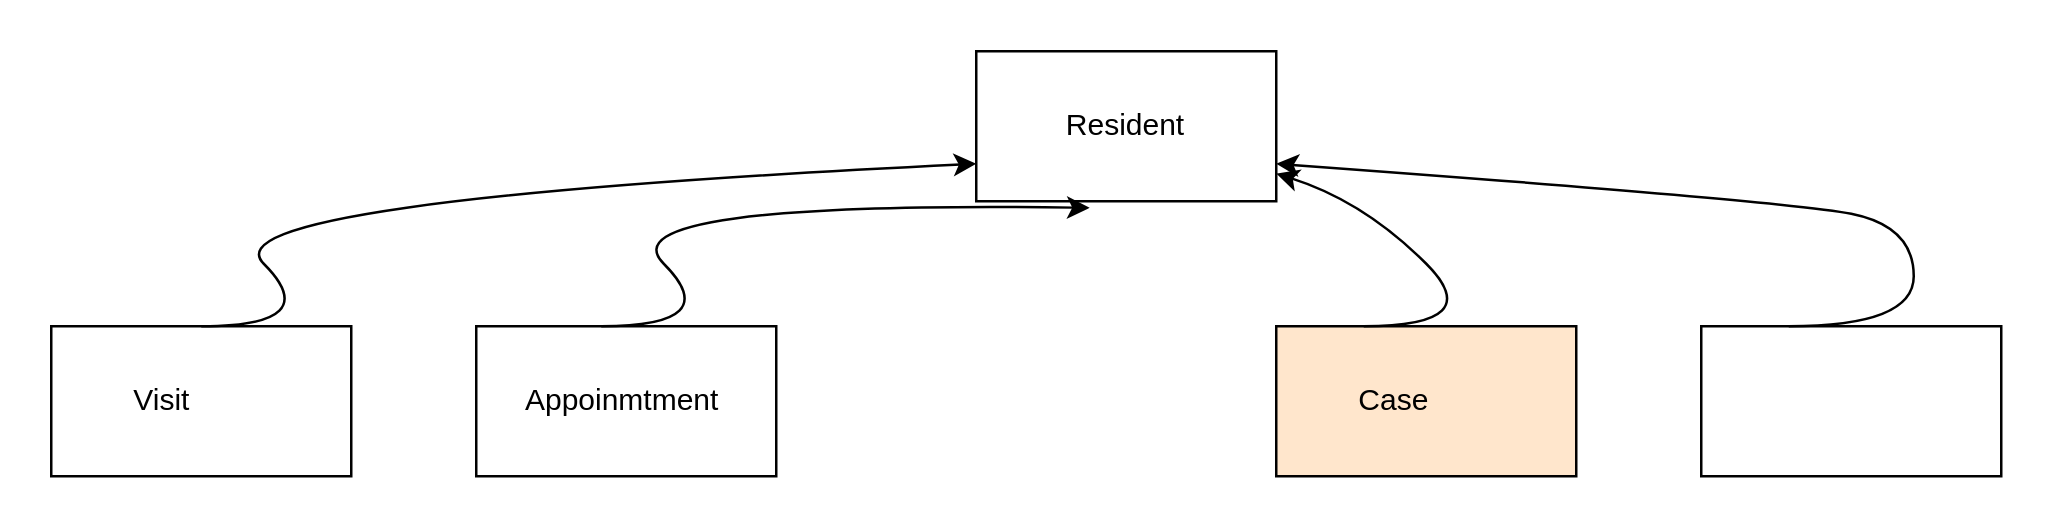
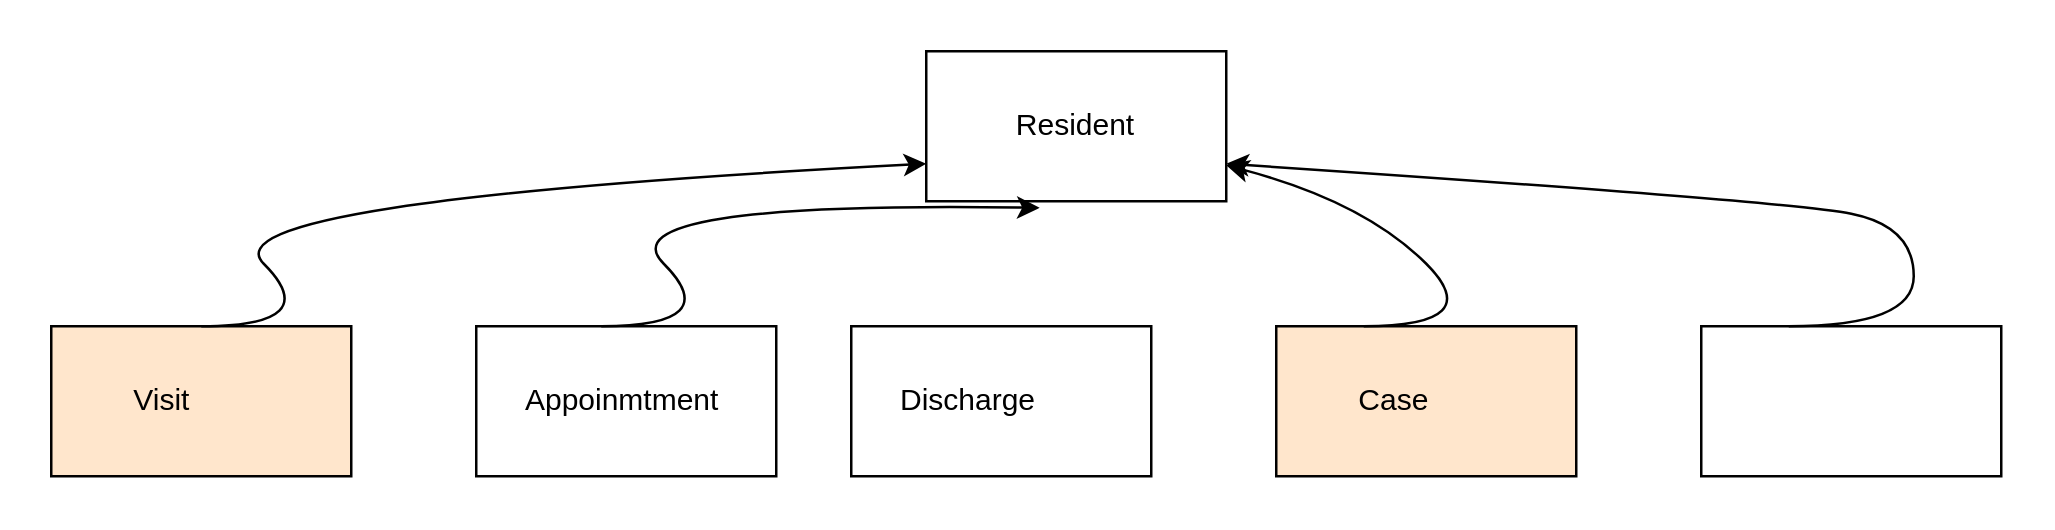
- <mxCell id="2" value="Resident&lt;br&gt;" style="rounded=0;whiteSpace=wrap;html=1;" parent="1" vertex="1"><mxGeometry x="390" y="20" width="120" height="60" as="geometry" /></mxCell>
+ <mxCell id="2" value="Resident&lt;br&gt;" style="rounded=0;whiteSpace=wrap;html=1;" parent="1" vertex="1"><mxGeometry x="370" y="20" width="120" height="60" as="geometry" /></mxCell>
- <mxCell id="3" value="Visit&lt;span style=&quot;white-space: pre;&quot;&gt;&#09;&lt;/span&gt;&lt;span style=&quot;white-space: pre;&quot;&gt;&#09;&lt;/span&gt;" style="rounded=0;whiteSpace=wrap;html=1;" parent="1" vertex="1"><mxGeometry x="20" y="130" width="120" height="60" as="geometry" /></mxCell>
+ <mxCell id="3" value="Visit&lt;span style=&quot;white-space: pre;&quot;&gt;&#09;&lt;/span&gt;&lt;span style=&quot;white-space: pre;&quot;&gt;&#09;&lt;/span&gt;" style="rounded=0;whiteSpace=wrap;html=1;fillColor=#ffe6cc;" parent="1" vertex="1"><mxGeometry x="20" y="130" width="120" height="60" as="geometry" /></mxCell>
+ <mxCell id="4" value="Discharge&lt;span style=&quot;white-space: pre;&quot;&gt;&#09;&lt;/span&gt;" style="rounded=0;whiteSpace=wrap;html=1;" parent="1" vertex="1"><mxGeometry x="340" y="130" width="120" height="60" as="geometry" /></mxCell>
